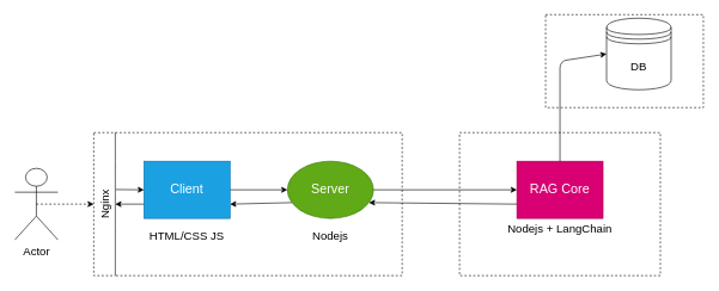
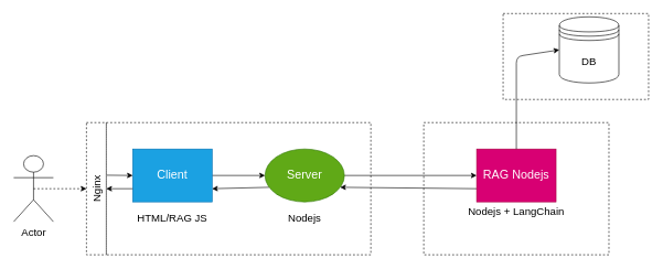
- <mxCell id="9" value="&lt;font style=&quot;font-size: 18px;&quot;&gt;RAG Core&lt;/font&gt;" style="whiteSpace=wrap;html=1;fillColor=#d80073;fontColor=#ffffff;strokeColor=#A50040;" vertex="1" parent="8"><mxGeometry x="20" width="120" height="80" as="geometry" /></mxCell>
+ <mxCell id="9" value="&lt;font style=&quot;font-size: 18px;&quot;&gt;RAG Nodejs&lt;/font&gt;" style="whiteSpace=wrap;html=1;fillColor=#d80073;fontColor=#ffffff;strokeColor=#A50040;" vertex="1" parent="8"><mxGeometry x="20" width="120" height="80" as="geometry" /></mxCell>
- <mxCell id="16" value="&lt;font style=&quot;font-size: 16px;&quot;&gt;HTML/CSS JS&lt;/font&gt;" style="text;strokeColor=none;align=center;fillColor=none;html=1;verticalAlign=middle;whiteSpace=wrap;rounded=0;" vertex="1" parent="14"><mxGeometry y="90" width="120" height="30" as="geometry" /></mxCell>
+ <mxCell id="16" value="&lt;font style=&quot;font-size: 16px;&quot;&gt;HTML/RAG JS&lt;/font&gt;" style="text;strokeColor=none;align=center;fillColor=none;html=1;verticalAlign=middle;whiteSpace=wrap;rounded=0;" vertex="1" parent="14"><mxGeometry y="90" width="120" height="30" as="geometry" /></mxCell>
